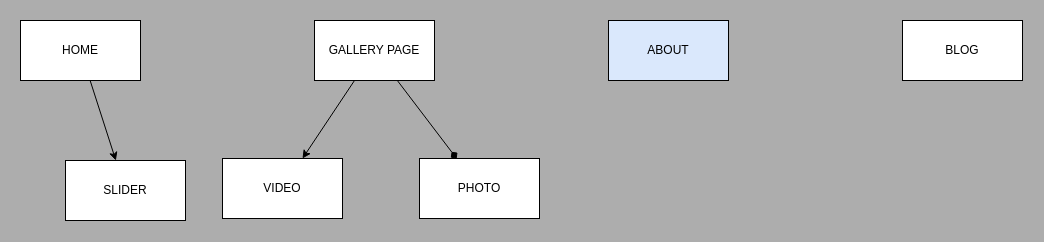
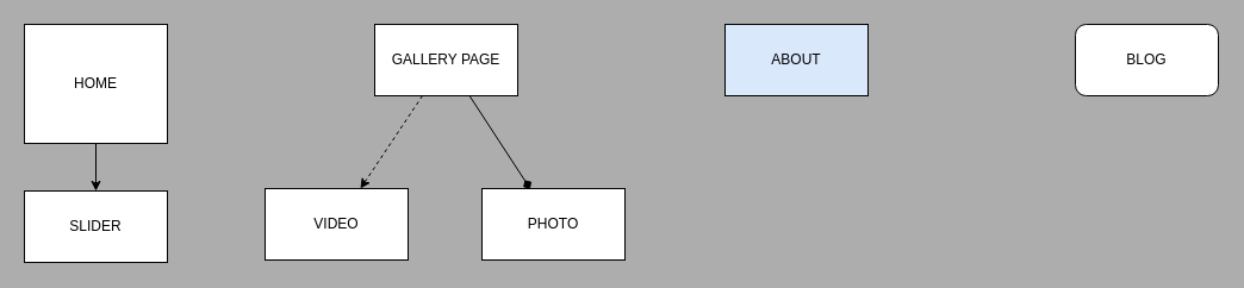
- <mxCell id="3" value="HOME" style="rounded=0;whiteSpace=wrap;html=1;" parent="1" vertex="1"><mxGeometry x="20" y="20" width="120" height="60" as="geometry" /></mxCell>
+ <mxCell id="3" value="HOME" style="rounded=0;whiteSpace=wrap;html=1;" parent="1" vertex="1"><mxGeometry x="20" y="20" width="120" height="100" as="geometry" /></mxCell>
- <mxCell id="8" value="BLOG" style="rounded=0;whiteSpace=wrap;html=1;" vertex="1" parent="1"><mxGeometry x="902" y="20" width="120" height="60" as="geometry" /></mxCell>
+ <mxCell id="8" value="BLOG" style="whiteSpace=wrap;html=1;rounded=1;" vertex="1" parent="1"><mxGeometry x="902" y="20" width="120" height="60" as="geometry" /></mxCell>
- <mxCell id="4" value="" style="edgeStyle=none;html=1;" edge="1" parent="1" source="6" target="9"><mxGeometry relative="1" as="geometry" /></mxCell>
+ <mxCell id="4" value="" style="edgeStyle=none;html=1;dashed=1;" edge="1" parent="1" source="6" target="9"><mxGeometry relative="1" as="geometry" /></mxCell>
- <mxCell id="10" value="PHOTO" style="rounded=0;whiteSpace=wrap;html=1;" vertex="1" parent="1"><mxGeometry x="419" y="158" width="120" height="60" as="geometry" /></mxCell>
+ <mxCell id="10" value="PHOTO" style="rounded=0;whiteSpace=wrap;html=1;" vertex="1" parent="1"><mxGeometry x="404" y="158" width="120" height="60" as="geometry" /></mxCell>
- <mxCell id="11" value="SLIDER" style="rounded=0;whiteSpace=wrap;html=1;" vertex="1" parent="1"><mxGeometry x="65" y="160" width="120" height="60" as="geometry" /></mxCell>
+ <mxCell id="11" value="SLIDER" style="rounded=0;whiteSpace=wrap;html=1;" vertex="1" parent="1"><mxGeometry x="20" y="160" width="120" height="60" as="geometry" /></mxCell>
